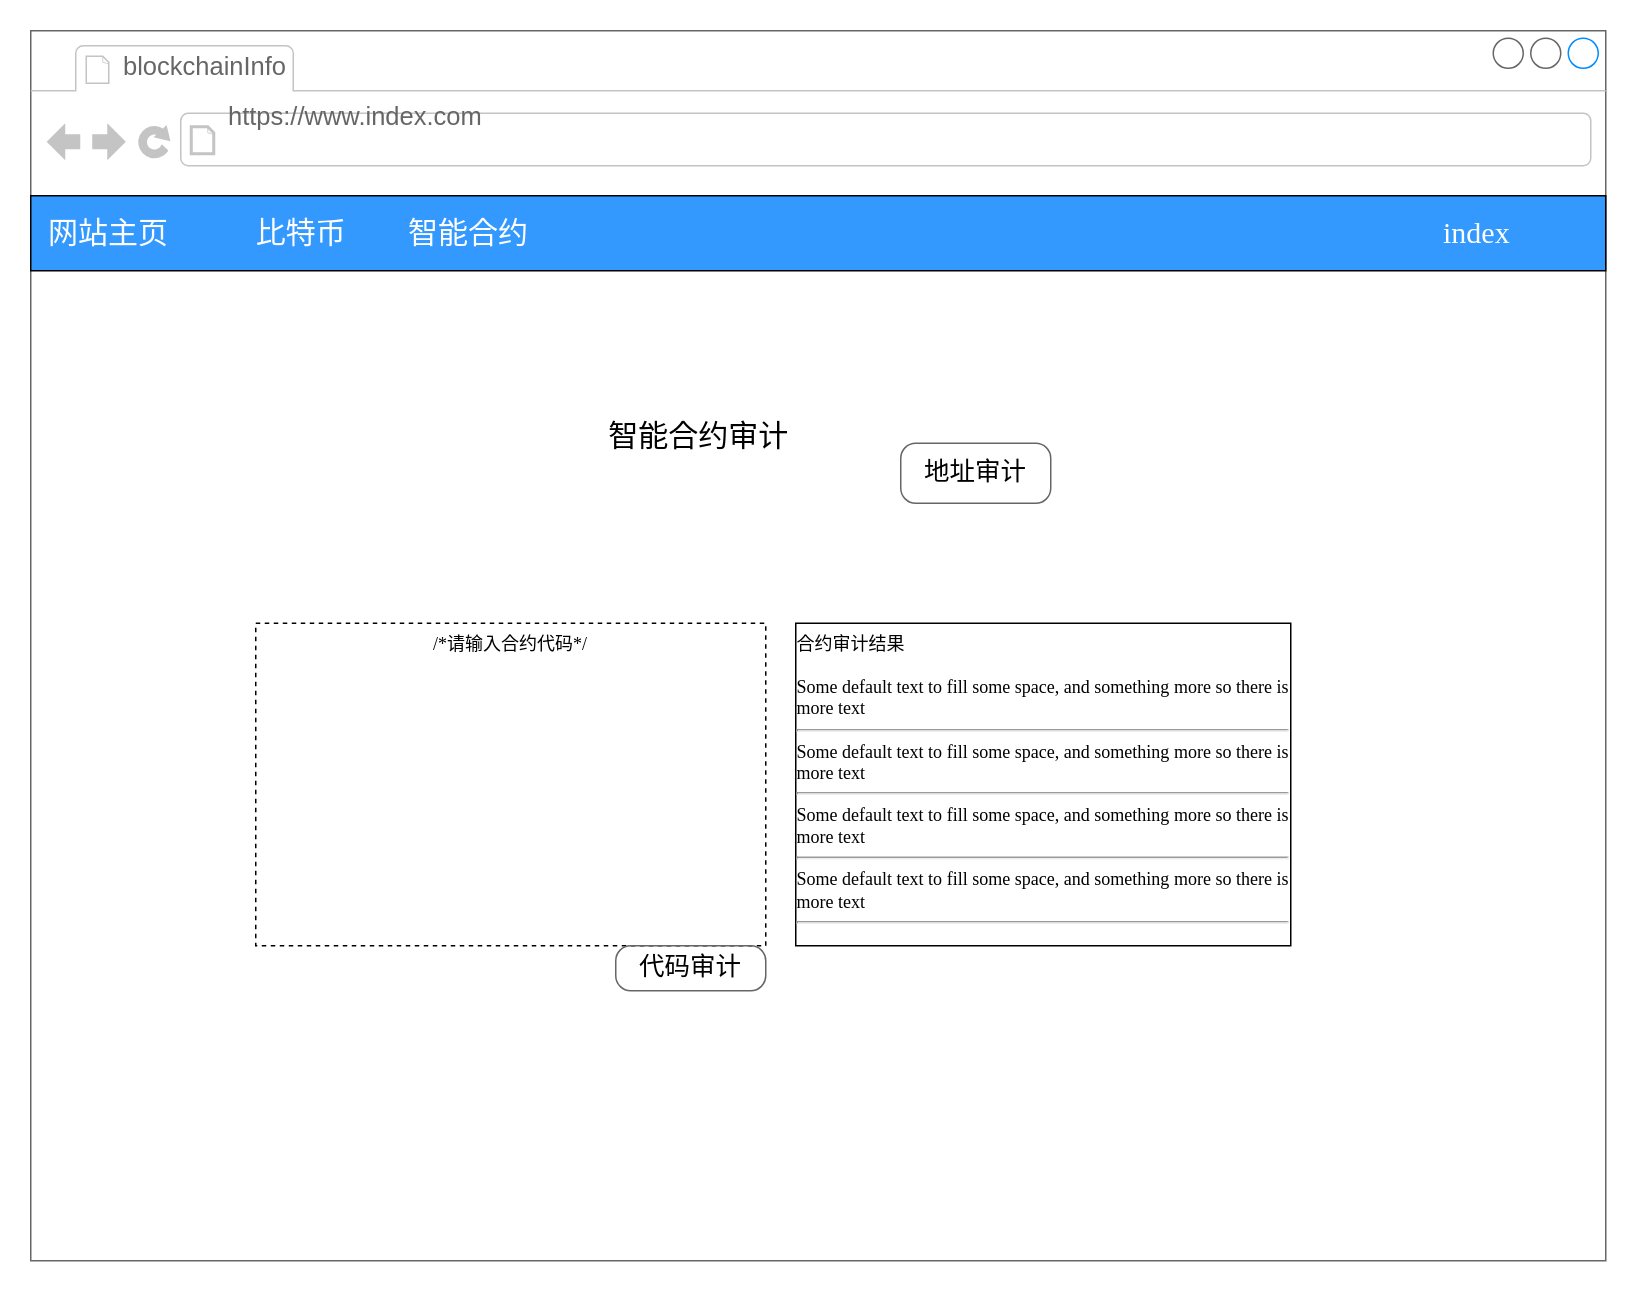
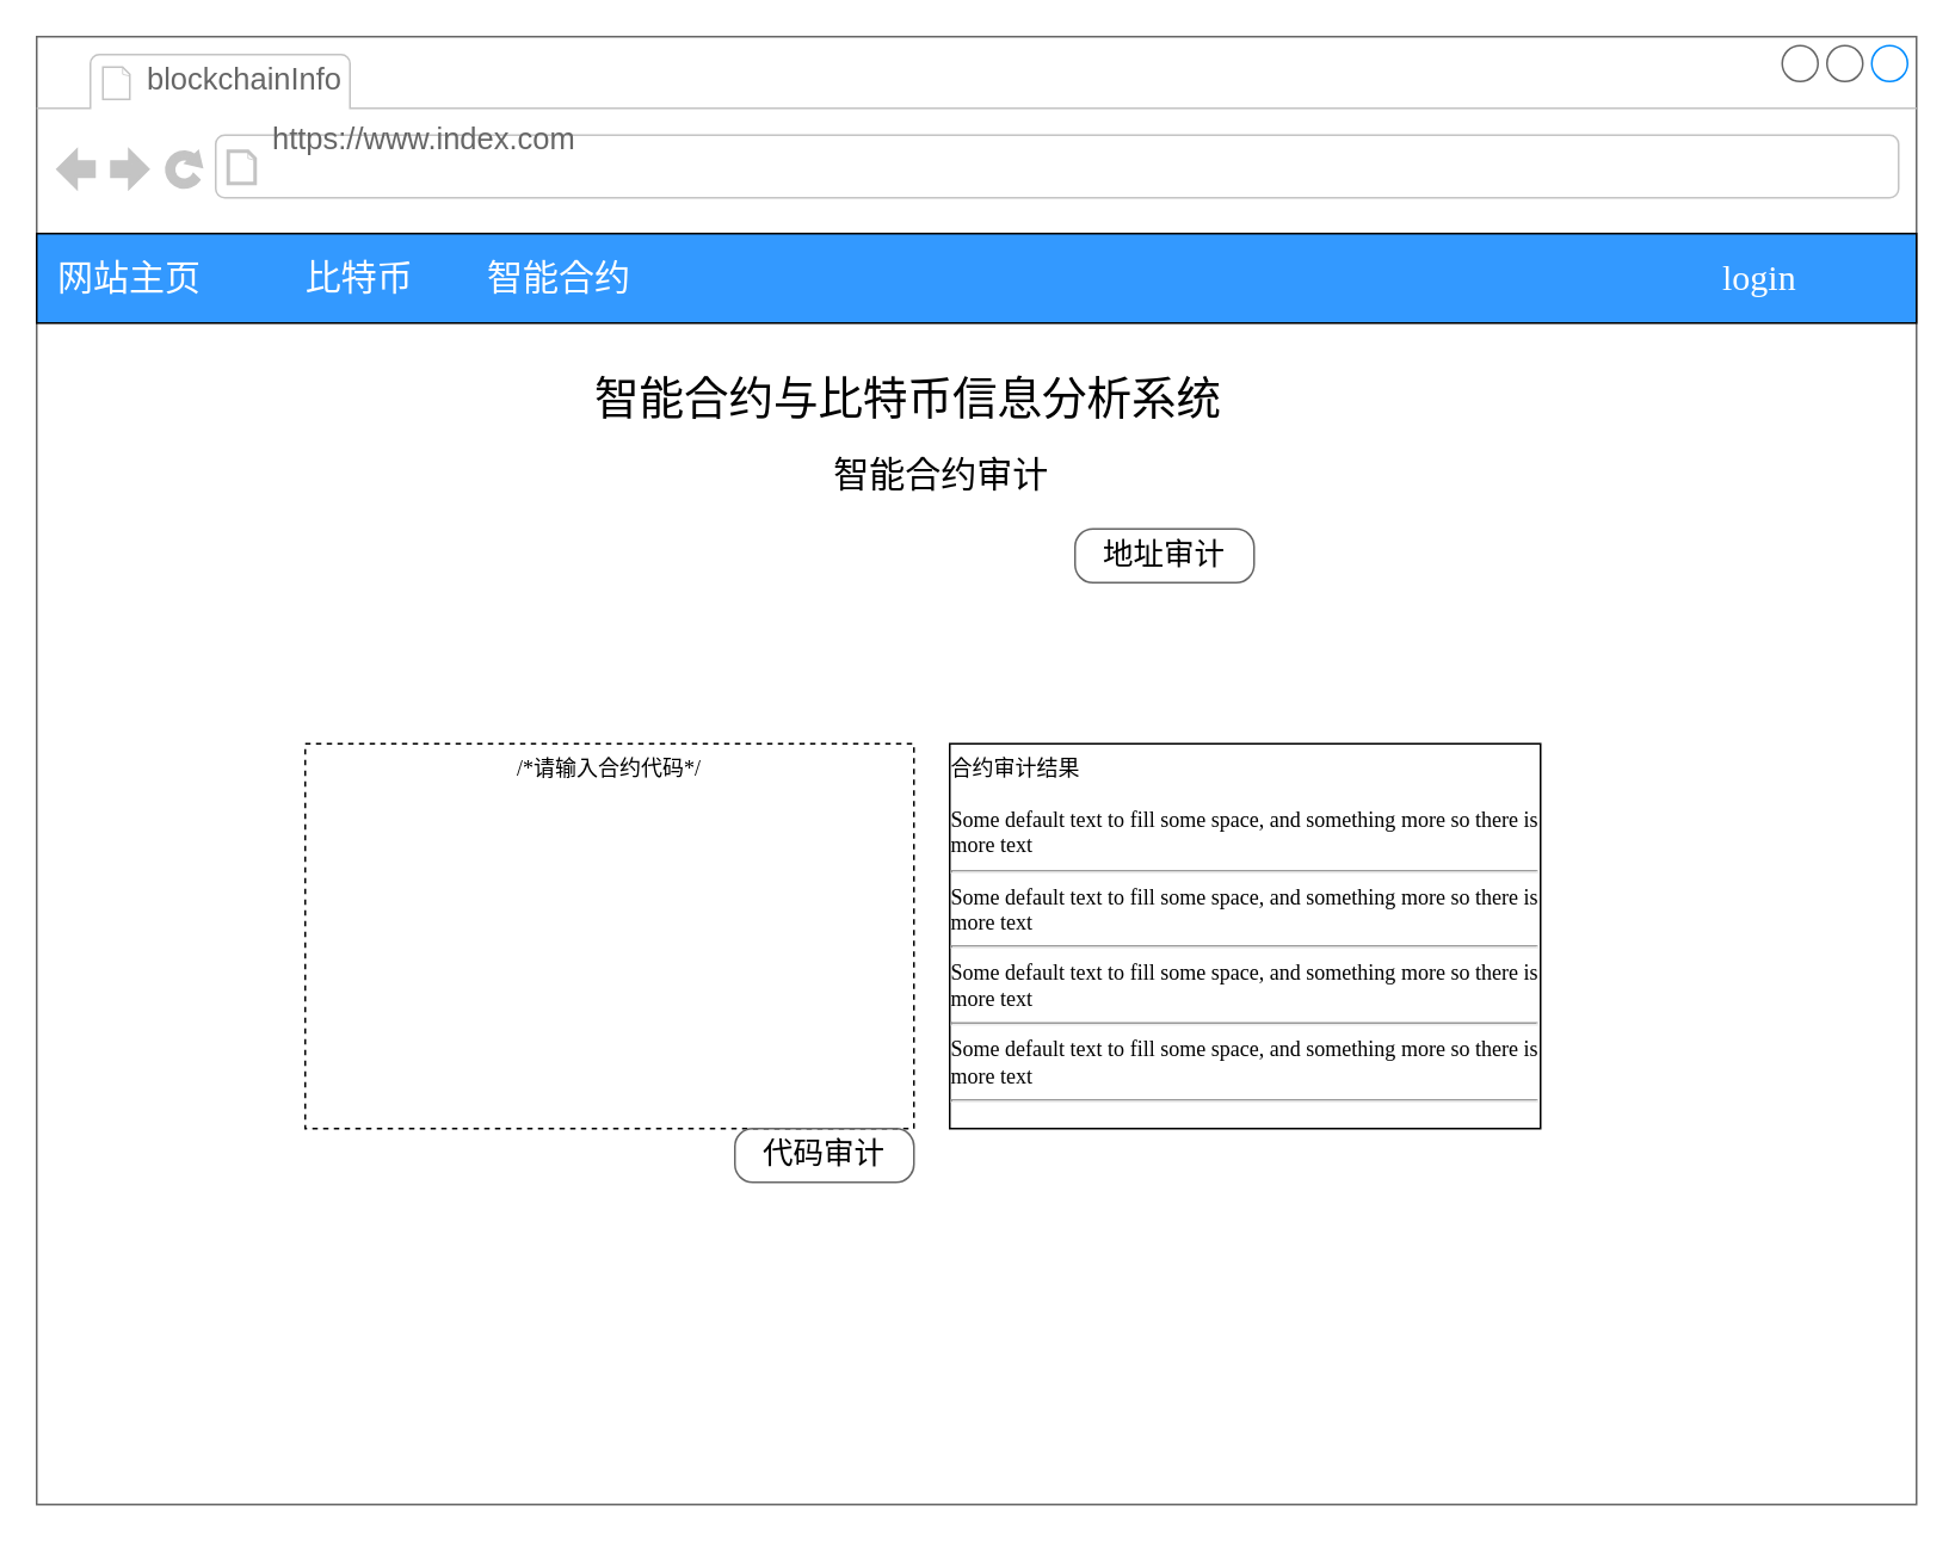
- <mxCell id="15" value="&lt;font color=&quot;#ffffff&quot;&gt;index&lt;/font&gt;" style="text;html=1;points=[];align=left;verticalAlign=top;spacingTop=-4;fontSize=20;fontFamily=Verdana" vertex="1" parent="2"><mxGeometry x="940" y="120" width="100" height="45" as="geometry" /></mxCell>
+ <mxCell id="15" value="&lt;font color=&quot;#ffffff&quot;&gt;login&lt;/font&gt;" style="text;html=1;points=[];align=left;verticalAlign=top;spacingTop=-4;fontSize=20;fontFamily=Verdana" vertex="1" parent="2"><mxGeometry x="940" y="120" width="100" height="45" as="geometry" /></mxCell>
+ <mxCell id="5" value="&lt;font style=&quot;font-size: 25px&quot;&gt;智能合约与比特币信息分析系统&lt;/font&gt;" style="text;html=1;points=[];align=left;verticalAlign=top;spacingTop=-4;fontSize=30;fontFamily=Verdana" parent="2" vertex="1"><mxGeometry x="310" y="180" width="420" height="50" as="geometry" /></mxCell>
- <mxCell id="6" value="智能合约审计" style="text;html=1;points=[];align=center;verticalAlign=top;spacingTop=-4;fontSize=20;fontFamily=Verdana" parent="2" vertex="1"><mxGeometry x="360" y="255" width="170" height="30" as="geometry" /></mxCell>
+ <mxCell id="6" value="智能合约审计" style="text;html=1;points=[];align=center;verticalAlign=top;spacingTop=-4;fontSize=20;fontFamily=Verdana" parent="2" vertex="1"><mxGeometry x="420" y="230" width="170" height="30" as="geometry" /></mxCell>
- <mxCell id="13" value="地址审计" style="strokeWidth=1;shadow=0;dashed=0;align=center;html=1;shape=mxgraph.mockup.buttons.button;strokeColor=#666666;mainText=;buttonStyle=round;fontSize=17;fontStyle=0;fillColor=none;whiteSpace=wrap;rounded=0;labelBackgroundColor=none;" vertex="1" parent="2"><mxGeometry x="580" y="275" width="100" height="40" as="geometry" /></mxCell>
+ <mxCell id="13" value="地址审计" style="strokeWidth=1;shadow=0;dashed=0;align=center;html=1;shape=mxgraph.mockup.buttons.button;strokeColor=#666666;mainText=;buttonStyle=round;fontSize=17;fontStyle=0;fillColor=none;whiteSpace=wrap;rounded=0;labelBackgroundColor=none;" vertex="1" parent="2"><mxGeometry x="580" y="275" width="100" height="30" as="geometry" /></mxCell>
